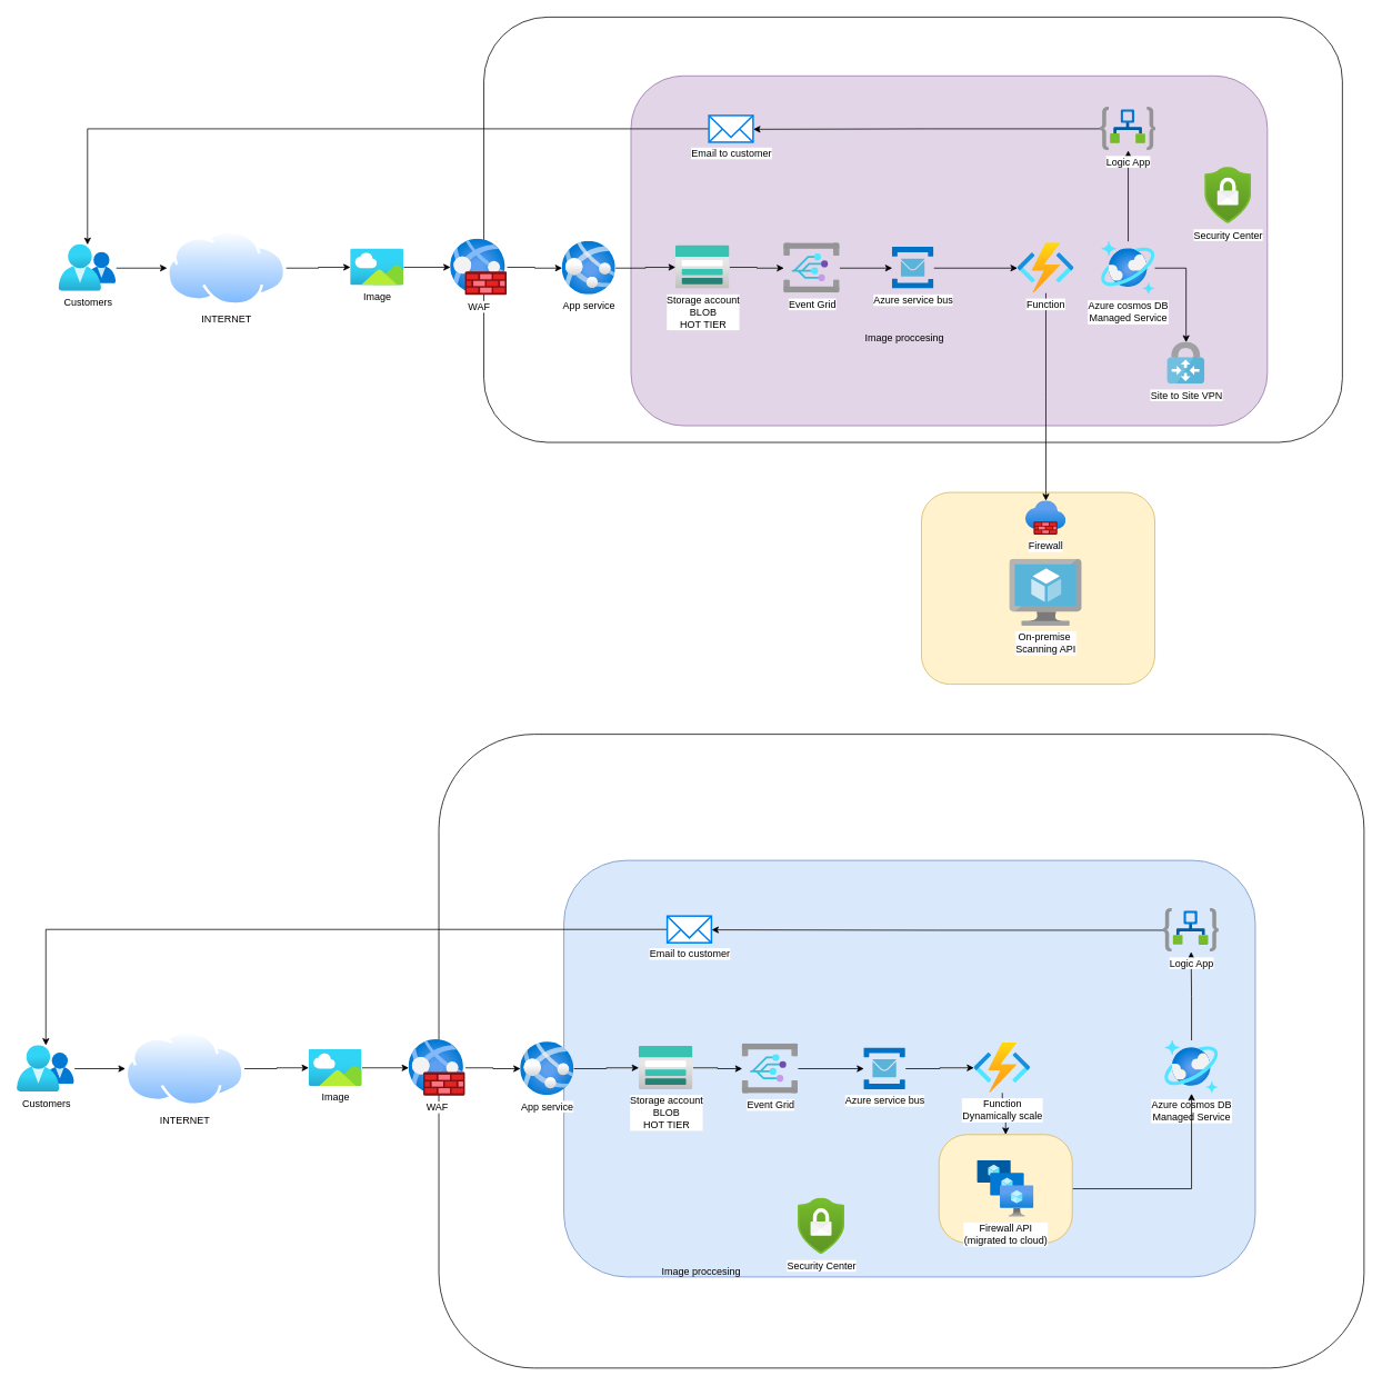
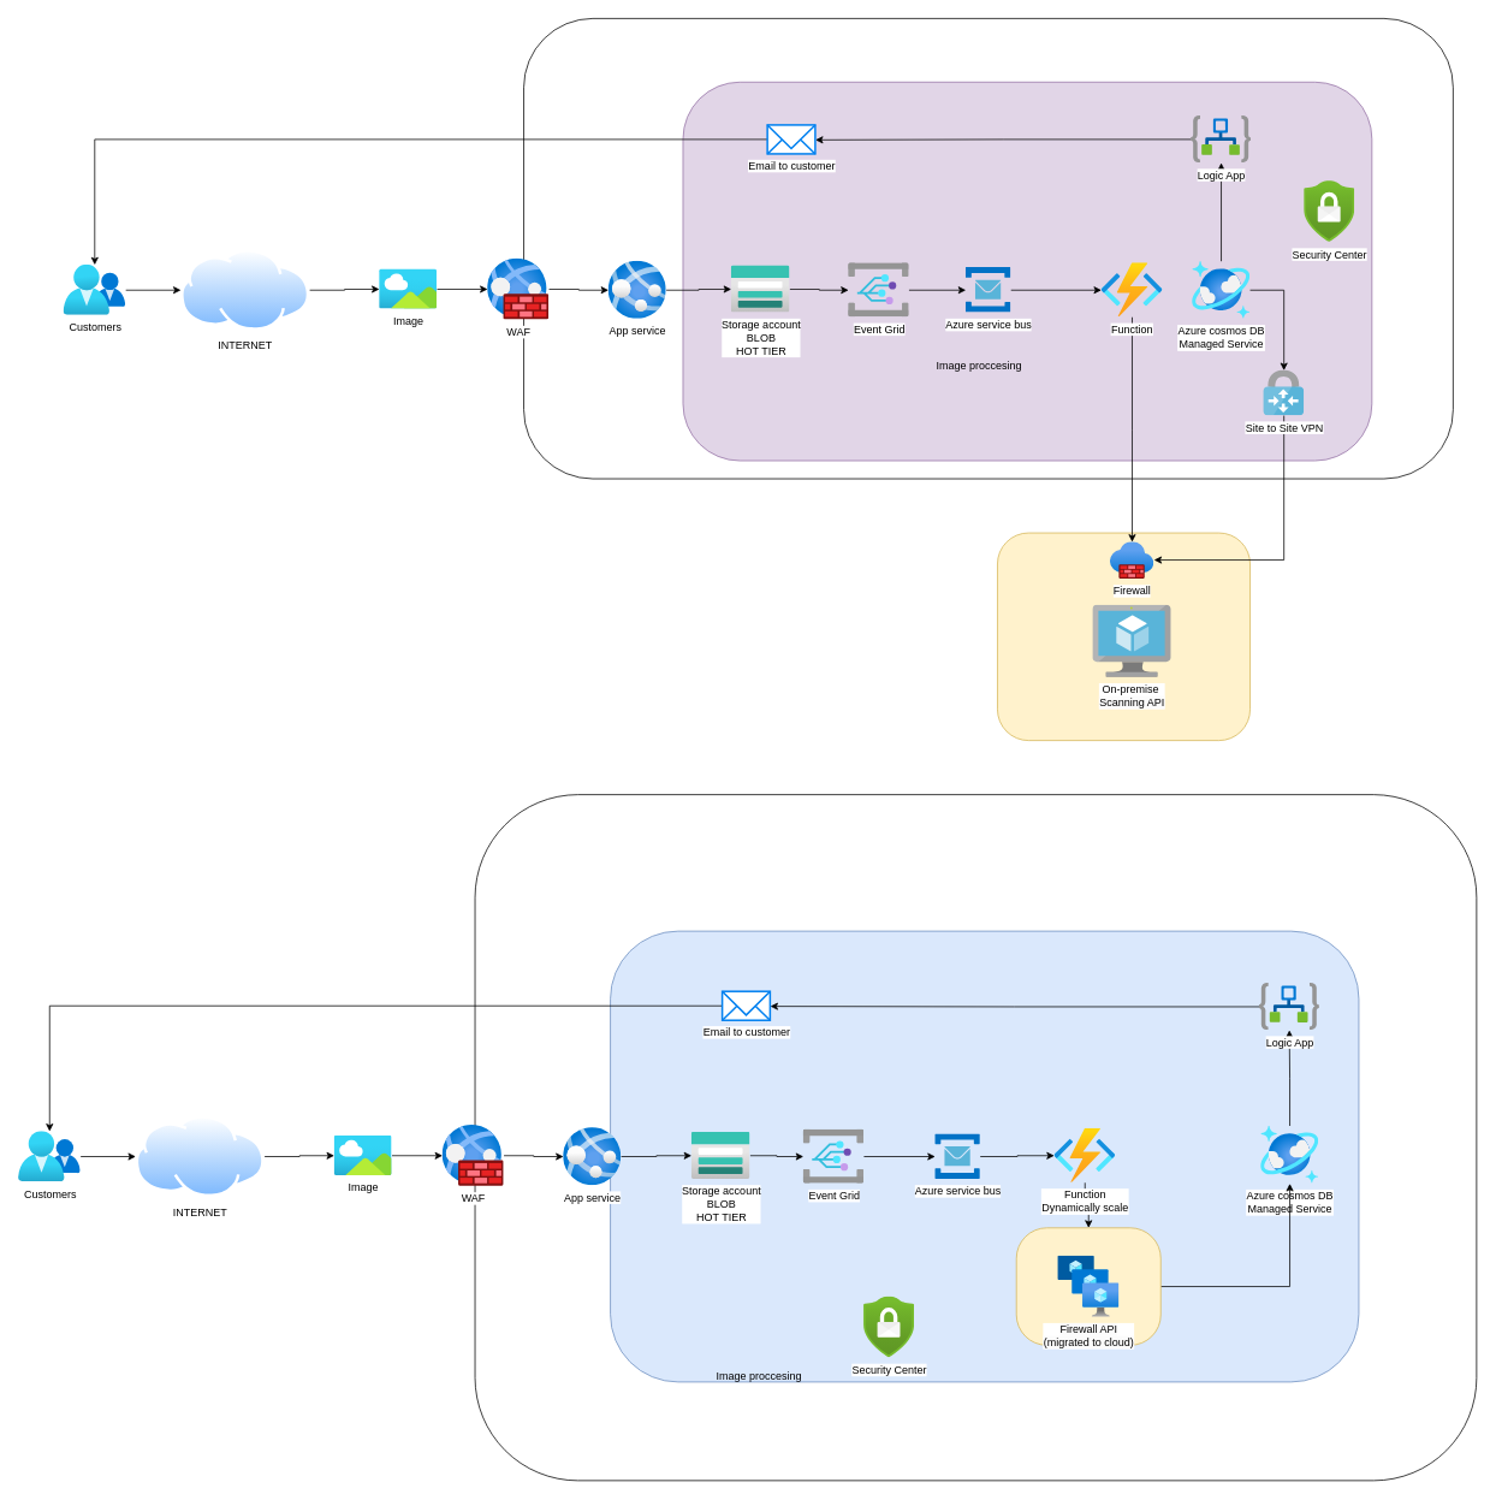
+ <mxCell id="63" style="edgeStyle=orthogonalEdgeStyle;rounded=0;orthogonalLoop=1;jettySize=auto;html=1;" edge="1" parent="1" source="64" target="62"><mxGeometry relative="1" as="geometry"><Array as="points"><mxPoint x="1423" y="620" /></Array></mxGeometry></mxCell>
